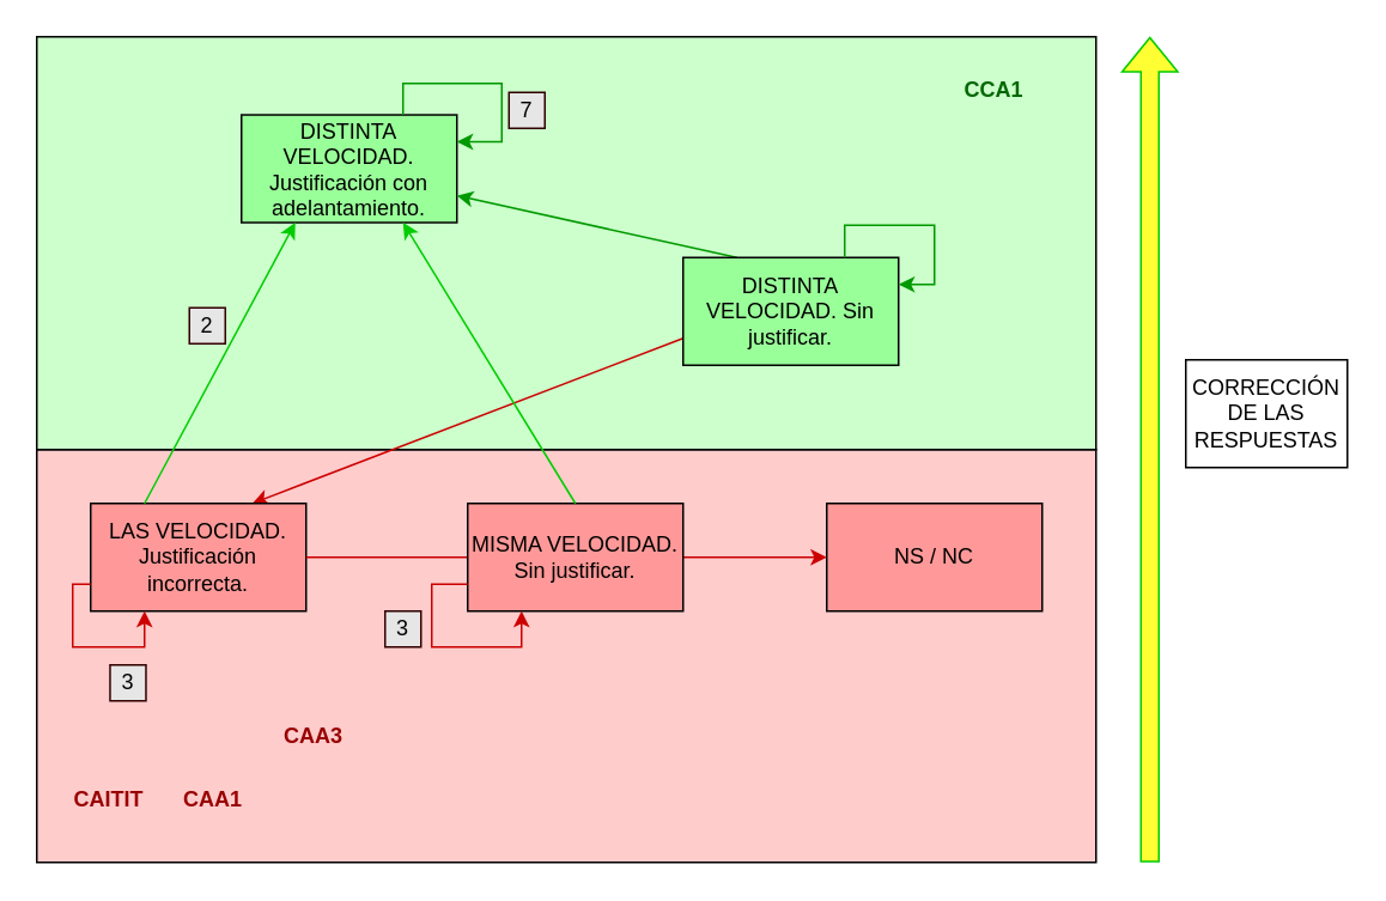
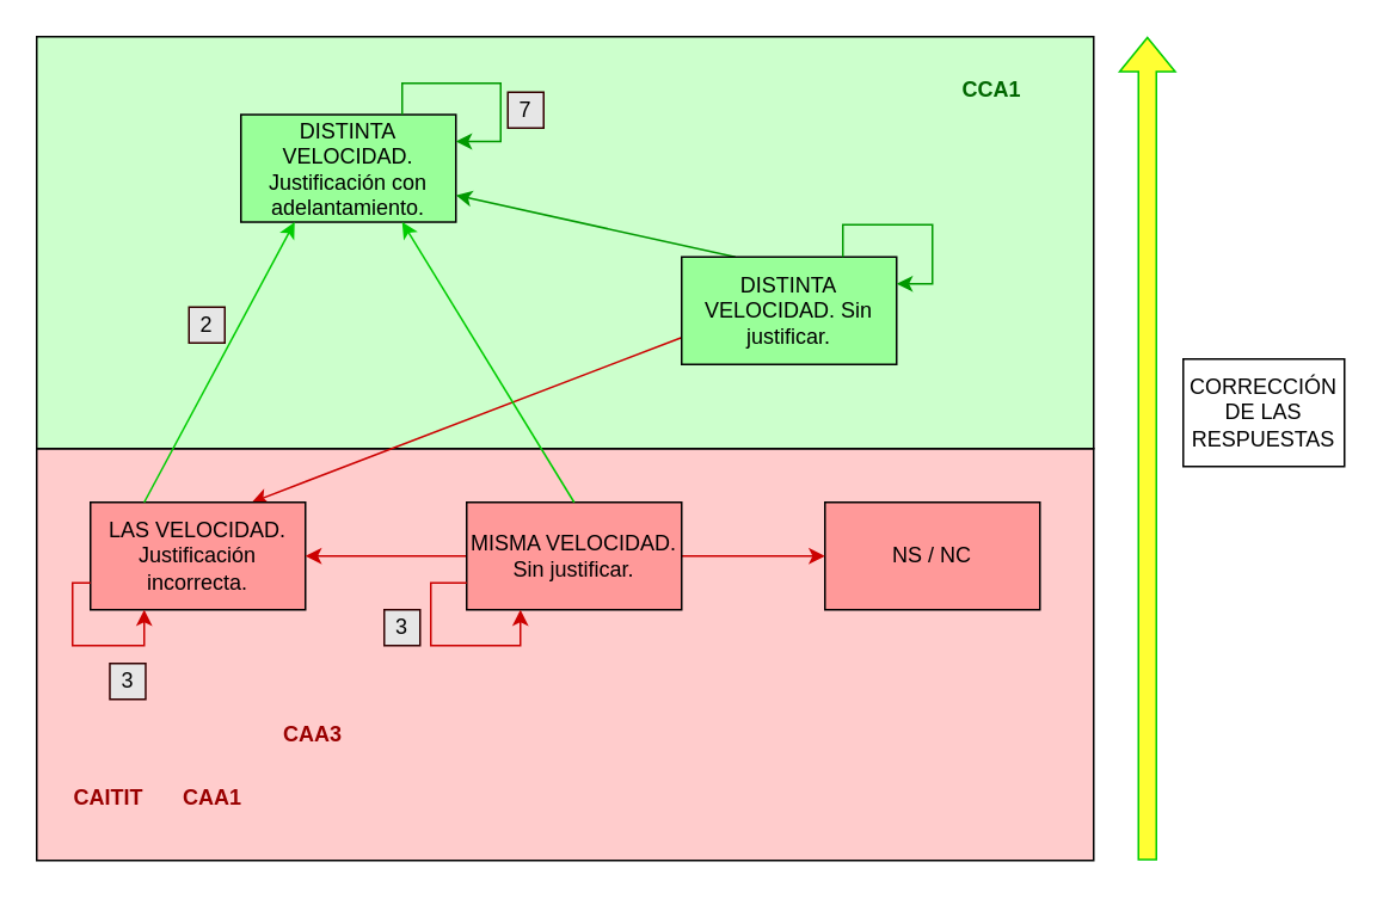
- <mxCell id="10" style="edgeStyle=orthogonalEdgeStyle;rounded=0;orthogonalLoop=1;jettySize=auto;html=1;exitX=0;exitY=0.5;exitDx=0;exitDy=0;entryX=1;entryY=0.5;entryDx=0;entryDy=0;strokeColor=#CC0000;endArrow=none;" edge="1" parent="1" source="12" target="8"><mxGeometry relative="1" as="geometry" /></mxCell>
+ <mxCell id="10" style="edgeStyle=orthogonalEdgeStyle;rounded=0;orthogonalLoop=1;jettySize=auto;html=1;exitX=0;exitY=0.5;exitDx=0;exitDy=0;entryX=1;entryY=0.5;entryDx=0;entryDy=0;strokeColor=#CC0000;" edge="1" parent="1" source="12" target="8"><mxGeometry relative="1" as="geometry" /></mxCell>
